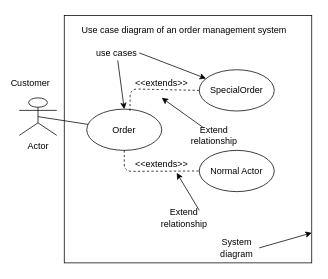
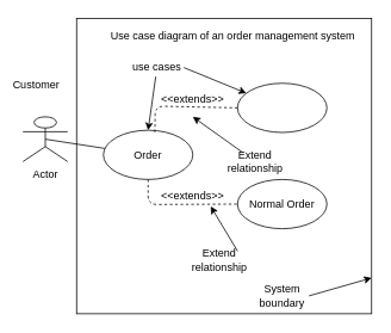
- <mxCell id="5" value="Use case diagram of an order management system" style="text;html=1;strokeColor=none;fillColor=none;align=center;verticalAlign=middle;whiteSpace=wrap;rounded=0;" parent="1" vertex="1"><mxGeometry x="100" y="30" width="290" height="20" as="geometry" /></mxCell>
+ <mxCell id="5" value="Use case diagram of an order management system" style="text;html=1;strokeColor=none;fillColor=none;align=center;verticalAlign=middle;whiteSpace=wrap;rounded=0;" parent="1" vertex="1"><mxGeometry x="115" y="30" width="290" height="20" as="geometry" /></mxCell>
- <mxCell id="12" value="use cases" style="text;html=1;strokeColor=none;fillColor=none;align=center;verticalAlign=middle;whiteSpace=wrap;rounded=0;" parent="1" vertex="1"><mxGeometry x="125" y="60" width="60" height="20" as="geometry" /></mxCell>
+ <mxCell id="12" value="use cases" style="text;html=1;strokeColor=none;fillColor=none;align=center;verticalAlign=middle;whiteSpace=wrap;rounded=0;" parent="1" vertex="1"><mxGeometry x="145" y="65" width="60" height="20" as="geometry" /></mxCell>
- <mxCell id="4" value="Customer" style="text;html=1;strokeColor=none;fillColor=none;align=center;verticalAlign=middle;whiteSpace=wrap;rounded=0;" parent="1" vertex="1"><mxGeometry x="20" y="100" width="40" height="20" as="geometry" /></mxCell>
+ <mxCell id="4" value="Customer" style="text;html=1;strokeColor=none;fillColor=none;align=center;verticalAlign=middle;whiteSpace=wrap;rounded=0;" parent="1" vertex="1"><mxGeometry x="20" y="85" width="40" height="20" as="geometry" /></mxCell>
- <mxCell id="17" value="SpecialOrder" style="text;html=1;strokeColor=none;fillColor=none;align=center;verticalAlign=middle;whiteSpace=wrap;rounded=0;" parent="1" vertex="1"><mxGeometry x="295" y="110" width="40" height="20" as="geometry" /></mxCell>
- <mxCell id="18" value="Normal Actor" style="text;html=1;strokeColor=none;fillColor=none;align=center;verticalAlign=middle;whiteSpace=wrap;rounded=0;" parent="1" vertex="1"><mxGeometry x="275" y="217.5" width="80" height="20" as="geometry" /></mxCell>
+ <mxCell id="18" value="Normal Order" style="text;html=1;strokeColor=none;fillColor=none;align=center;verticalAlign=middle;whiteSpace=wrap;rounded=0;" parent="1" vertex="1"><mxGeometry x="275" y="217.5" width="80" height="20" as="geometry" /></mxCell>
- <mxCell id="7" value="System diagram" style="text;html=1;strokeColor=none;fillColor=none;align=center;verticalAlign=middle;whiteSpace=wrap;rounded=0;" parent="1" vertex="1"><mxGeometry x="295" y="320" width="40" height="20" as="geometry" /></mxCell>
+ <mxCell id="7" value="System boundary" style="text;html=1;strokeColor=none;fillColor=none;align=center;verticalAlign=middle;whiteSpace=wrap;rounded=0;" parent="1" vertex="1"><mxGeometry x="295" y="320" width="40" height="20" as="geometry" /></mxCell>
